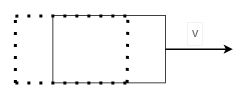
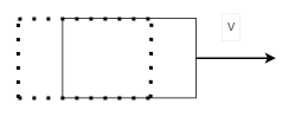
- <mxCell id="8" value="v" style="strokeWidth=0;shadow=0;dashed=0;align=center;html=1;shape=mxgraph.mockup.text.textBox;fontColor=#666666;align=left;fontSize=17;spacingLeft=4;spacingTop=-3;strokeColor=#666666;mainText=" vertex="1" parent="1"><mxGeometry x="250" y="30" width="20" height="30" as="geometry" /></mxCell>
+ <mxCell id="8" value="v" style="strokeWidth=0;shadow=0;dashed=0;align=center;html=1;shape=mxgraph.mockup.text.textBox;fontColor=#666666;align=left;fontSize=17;spacingLeft=4;spacingTop=-3;strokeColor=#666666;mainText=" vertex="1" parent="1"><mxGeometry x="250" y="15" width="20" height="30" as="geometry" /></mxCell>
